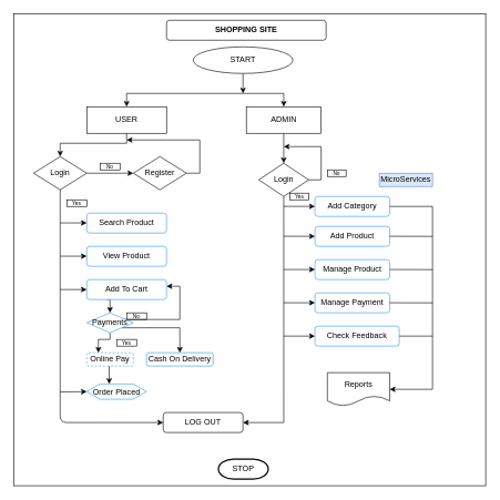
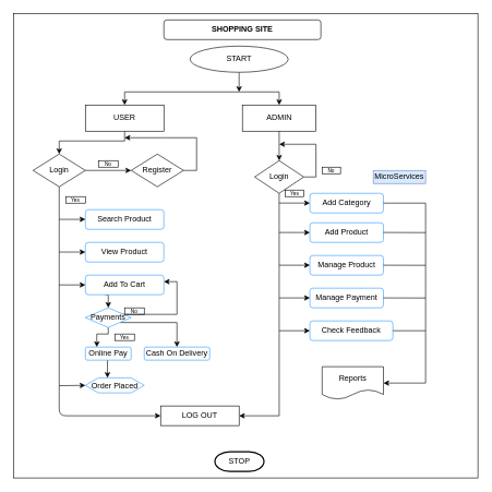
- <mxCell id="18" value="Online Pay" style="rounded=1;whiteSpace=wrap;html=1;strokeColor=#3399FF;dashed=1;" parent="1" vertex="1"><mxGeometry x="130" y="530" width="70" height="20" as="geometry" /></mxCell>
+ <mxCell id="18" value="Online Pay" style="rounded=1;whiteSpace=wrap;html=1;strokeColor=#3399FF;" parent="1" vertex="1"><mxGeometry x="130" y="530" width="70" height="20" as="geometry" /></mxCell>
- <mxCell id="21" value="LOG OUT" style="rounded=1;whiteSpace=wrap;html=1;" parent="1" vertex="1"><mxGeometry x="245" y="620" width="120" height="30" as="geometry" /></mxCell>
+ <mxCell id="21" value="LOG OUT" style="whiteSpace=wrap;html=1;rounded=0;" parent="1" vertex="1"><mxGeometry x="245" y="620" width="120" height="30" as="geometry" /></mxCell>
